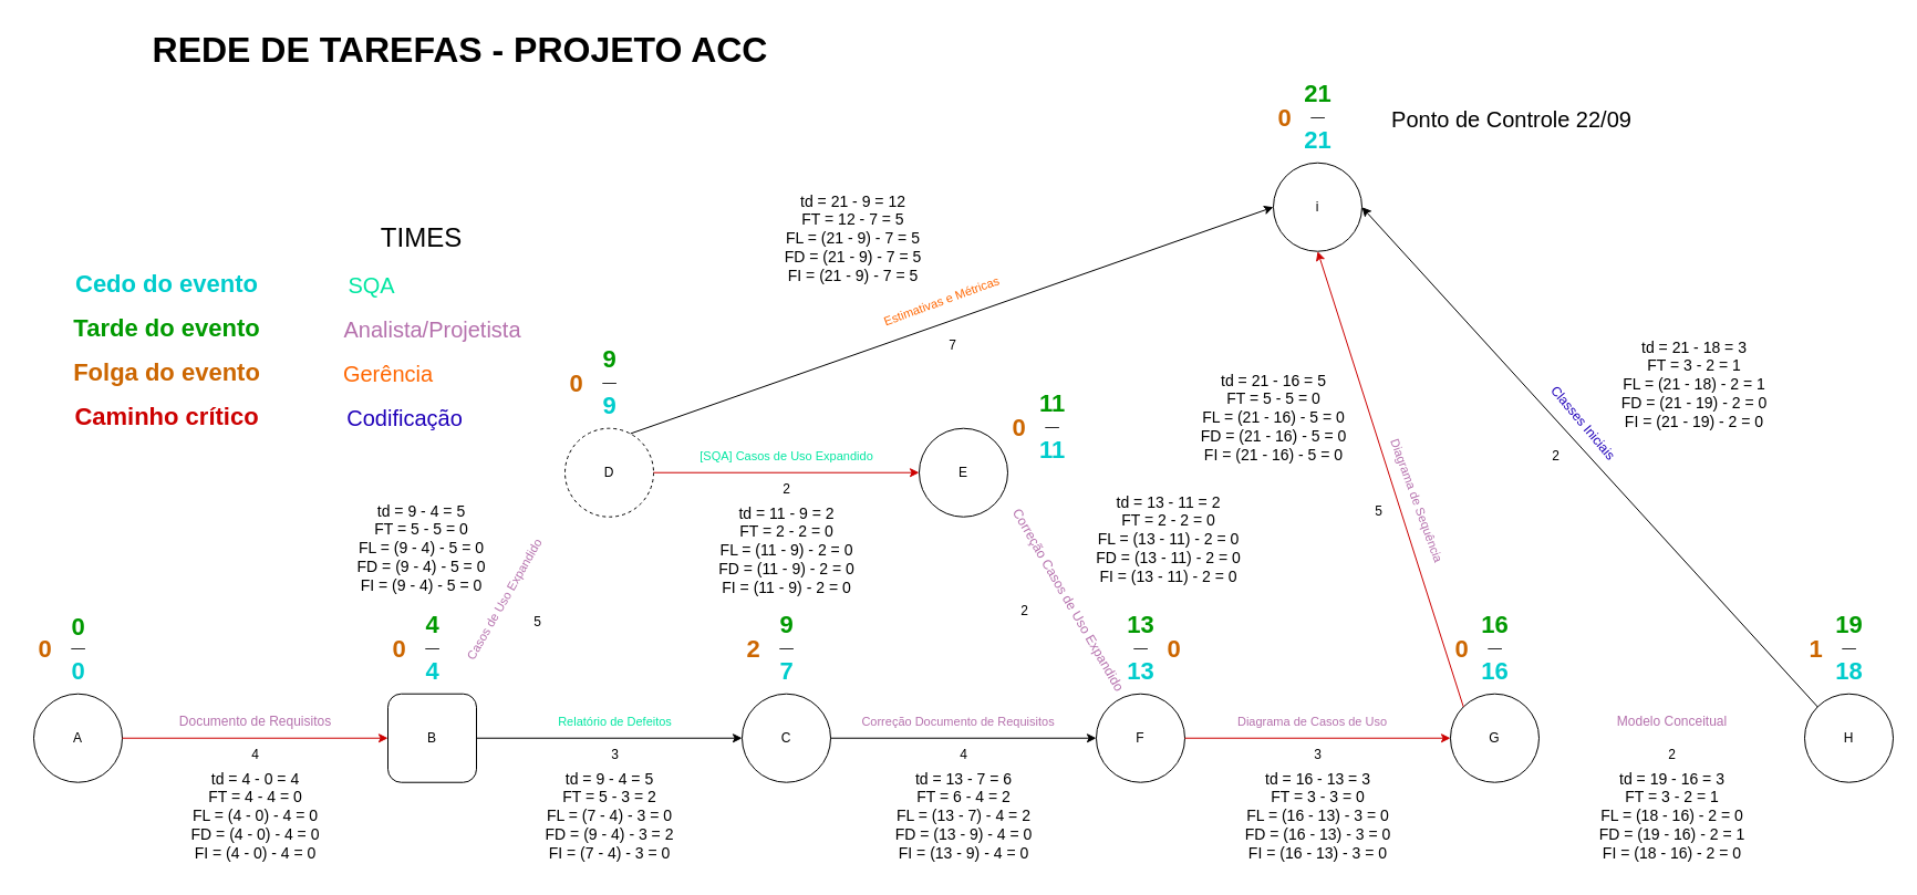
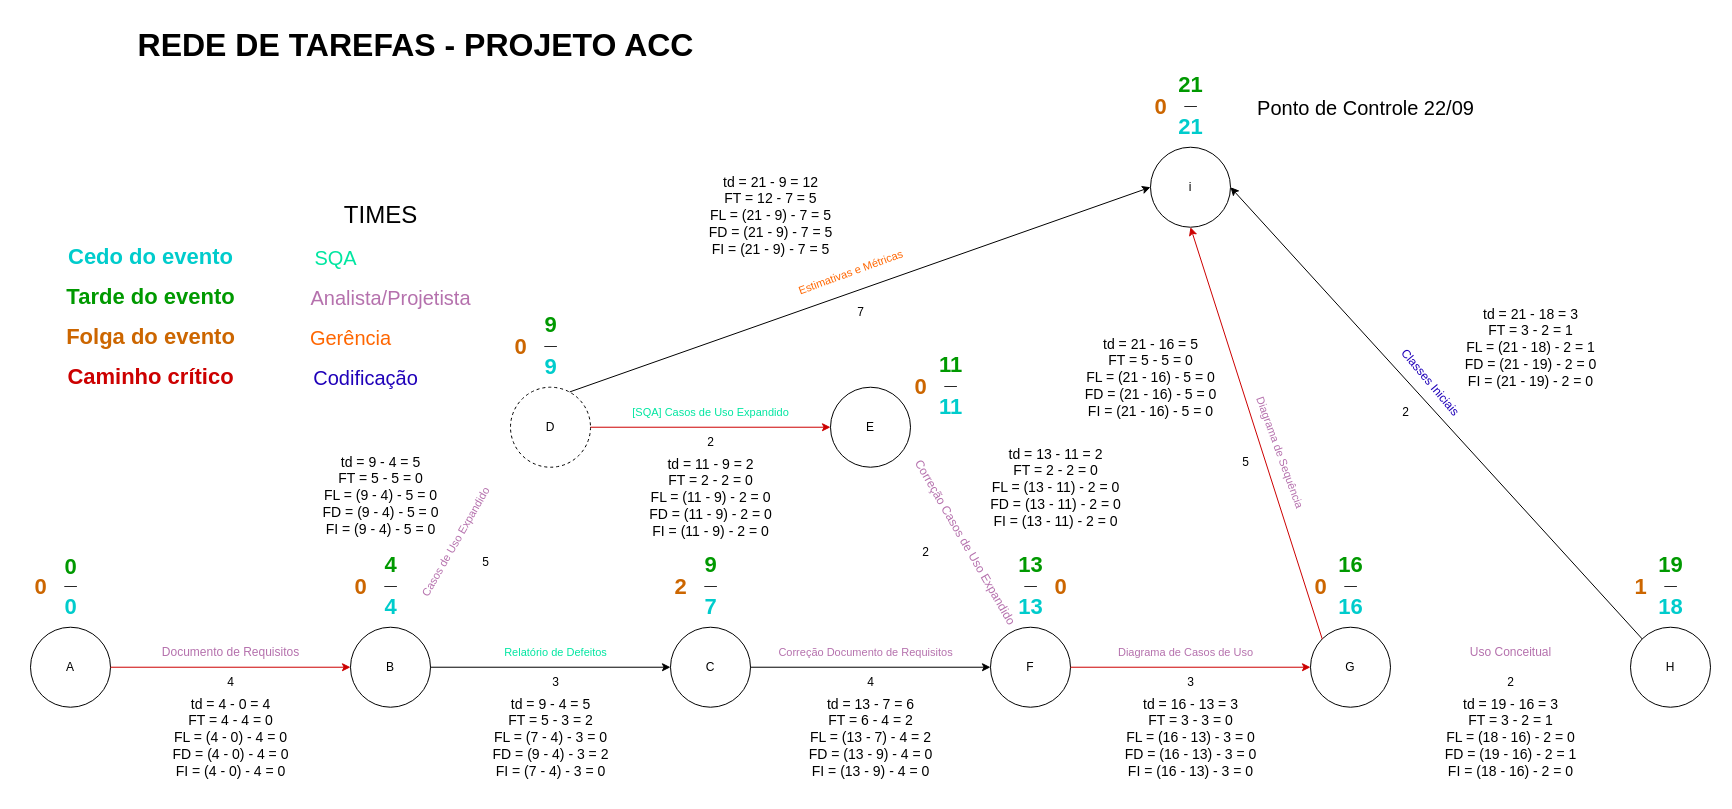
- <mxCell id="36" value="Modelo Conceitual" style="text;html=1;align=center;verticalAlign=middle;resizable=0;points=[];autosize=1;strokeColor=none;fillColor=none;fontColor=light-dark(#B571AD,#FF6666);" vertex="1" parent="1"><mxGeometry x="1450" y="636.72" width="120" height="30" as="geometry" /></mxCell>
+ <mxCell id="36" value="Uso Conceitual" style="text;html=1;align=center;verticalAlign=middle;resizable=0;points=[];autosize=1;strokeColor=none;fillColor=none;fontColor=light-dark(#B571AD,#FF6666);" vertex="1" parent="1"><mxGeometry x="1450" y="636.72" width="120" height="30" as="geometry" /></mxCell>
- <mxCell id="17" value="B" style="whiteSpace=wrap;html=1;aspect=fixed;rounded=1;" vertex="1" parent="1"><mxGeometry x="350" y="626.72" width="80" height="80" as="geometry" /></mxCell>
+ <mxCell id="17" value="B" style="ellipse;whiteSpace=wrap;html=1;aspect=fixed;" vertex="1" parent="1"><mxGeometry x="350" y="626.72" width="80" height="80" as="geometry" /></mxCell>
